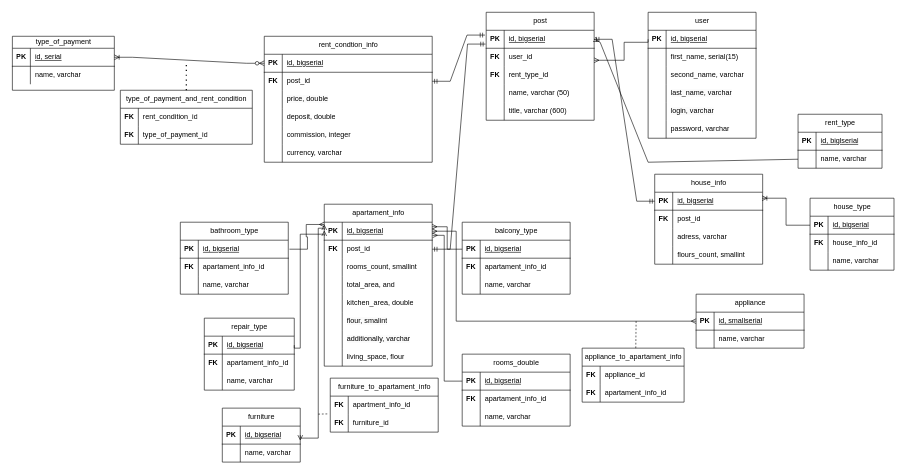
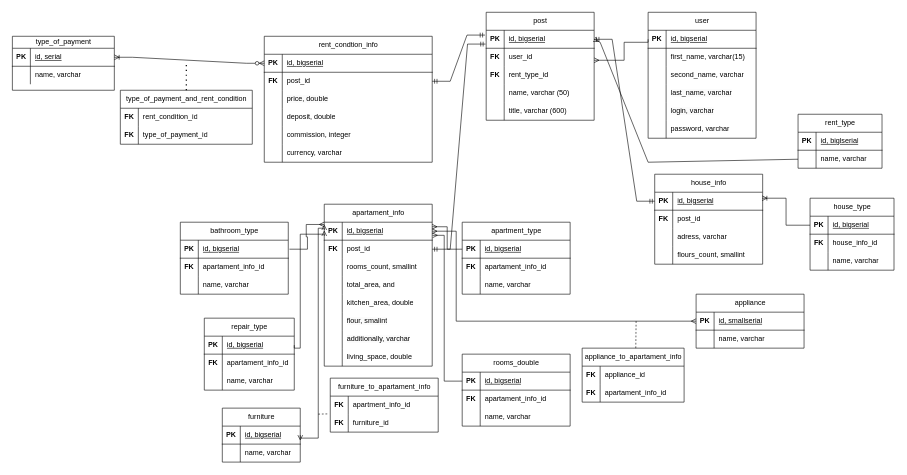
- <mxCell id="25" value="first_name, serial(15)" style="shape=partialRectangle;connectable=0;fillColor=none;top=0;left=0;bottom=0;right=0;align=left;spacingLeft=6;overflow=hidden;whiteSpace=wrap;html=1;" vertex="1" parent="23"><mxGeometry x="30" width="150" height="30" as="geometry"><mxRectangle width="150" height="30" as="alternateBounds" /></mxGeometry></mxCell>
+ <mxCell id="25" value="first_name, varchar(15)" style="shape=partialRectangle;connectable=0;fillColor=none;top=0;left=0;bottom=0;right=0;align=left;spacingLeft=6;overflow=hidden;whiteSpace=wrap;html=1;" vertex="1" parent="23"><mxGeometry x="30" width="150" height="30" as="geometry"><mxRectangle width="150" height="30" as="alternateBounds" /></mxGeometry></mxCell>
- <mxCell id="98" value="&lt;span style=&quot;font-weight: 400; text-align: left; white-space: normal;&quot;&gt;balcony_type&lt;/span&gt;" style="shape=table;startSize=30;container=1;collapsible=1;childLayout=tableLayout;fixedRows=1;rowLines=0;fontStyle=1;align=center;resizeLast=1;html=1;" vertex="1" parent="2"><mxGeometry x="750" y="350" width="180" height="120" as="geometry" /></mxCell>
+ <mxCell id="98" value="&lt;span style=&quot;font-weight: 400; text-align: left; white-space: normal;&quot;&gt;apartment_type&lt;/span&gt;" style="shape=table;startSize=30;container=1;collapsible=1;childLayout=tableLayout;fixedRows=1;rowLines=0;fontStyle=1;align=center;resizeLast=1;html=1;" vertex="1" parent="2"><mxGeometry x="750" y="350" width="180" height="120" as="geometry" /></mxCell>
- <mxCell id="97" value="living_space, flour" style="shape=partialRectangle;connectable=0;fillColor=none;top=0;left=0;bottom=0;right=0;align=left;spacingLeft=6;overflow=hidden;whiteSpace=wrap;html=1;" vertex="1" parent="95"><mxGeometry x="30" width="150" height="30" as="geometry"><mxRectangle width="150" height="30" as="alternateBounds" /></mxGeometry></mxCell>
+ <mxCell id="97" value="living_space, double" style="shape=partialRectangle;connectable=0;fillColor=none;top=0;left=0;bottom=0;right=0;align=left;spacingLeft=6;overflow=hidden;whiteSpace=wrap;html=1;" vertex="1" parent="95"><mxGeometry x="30" width="150" height="30" as="geometry"><mxRectangle width="150" height="30" as="alternateBounds" /></mxGeometry></mxCell>
